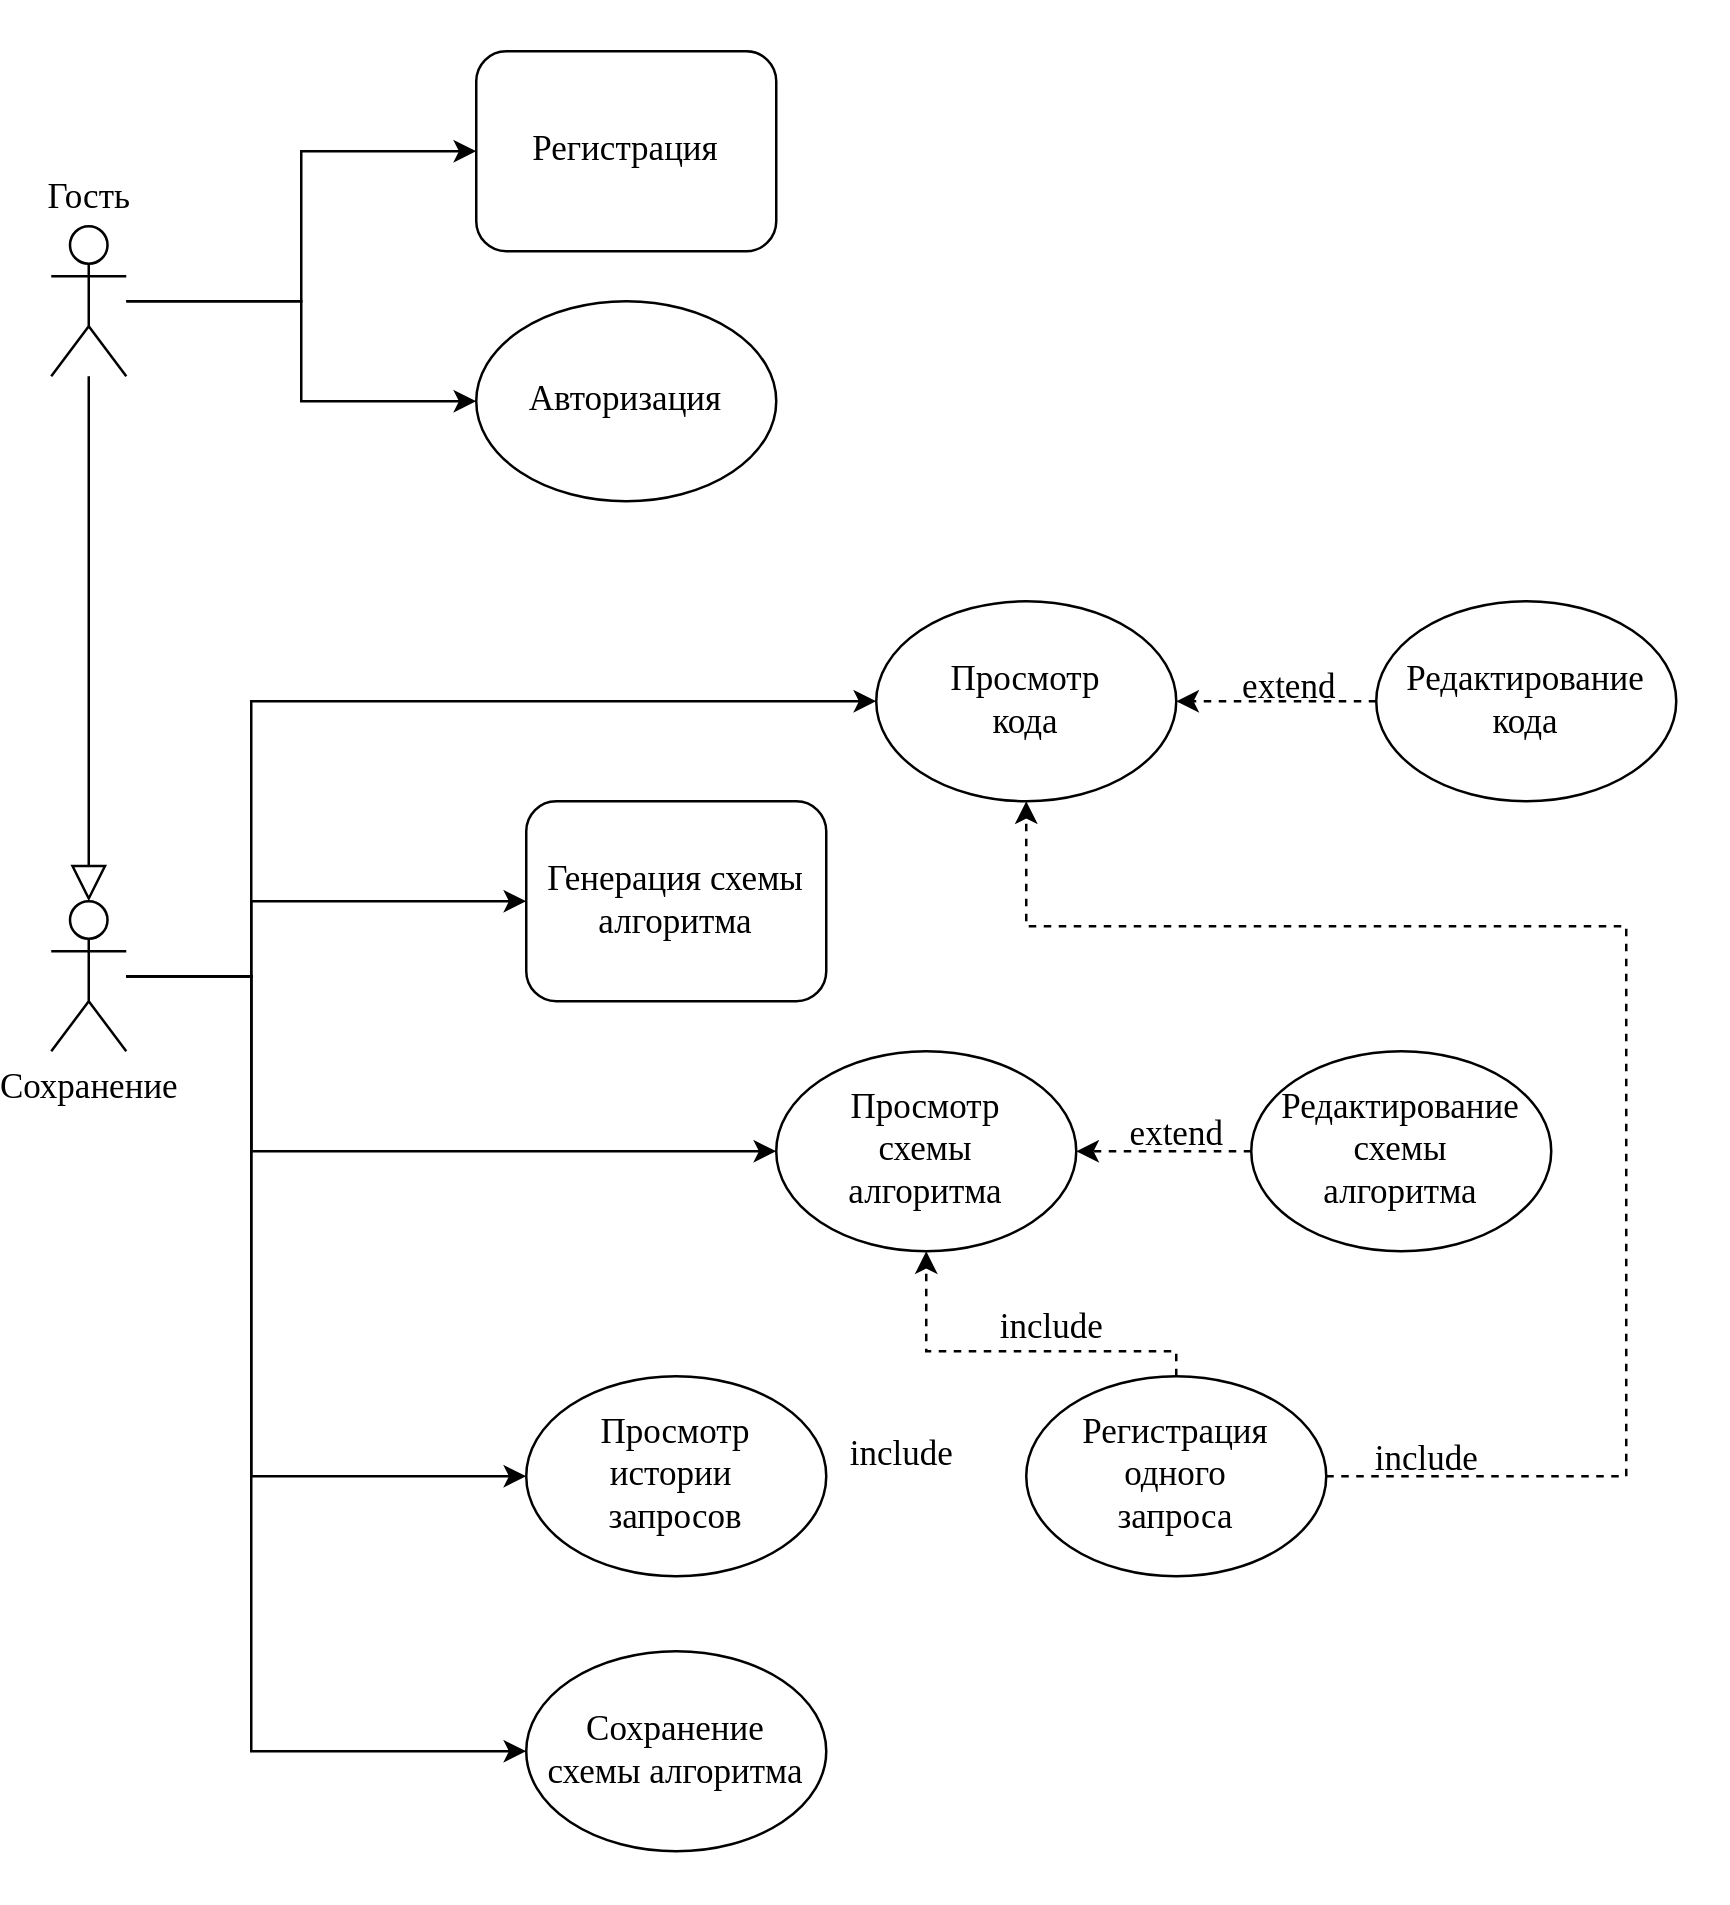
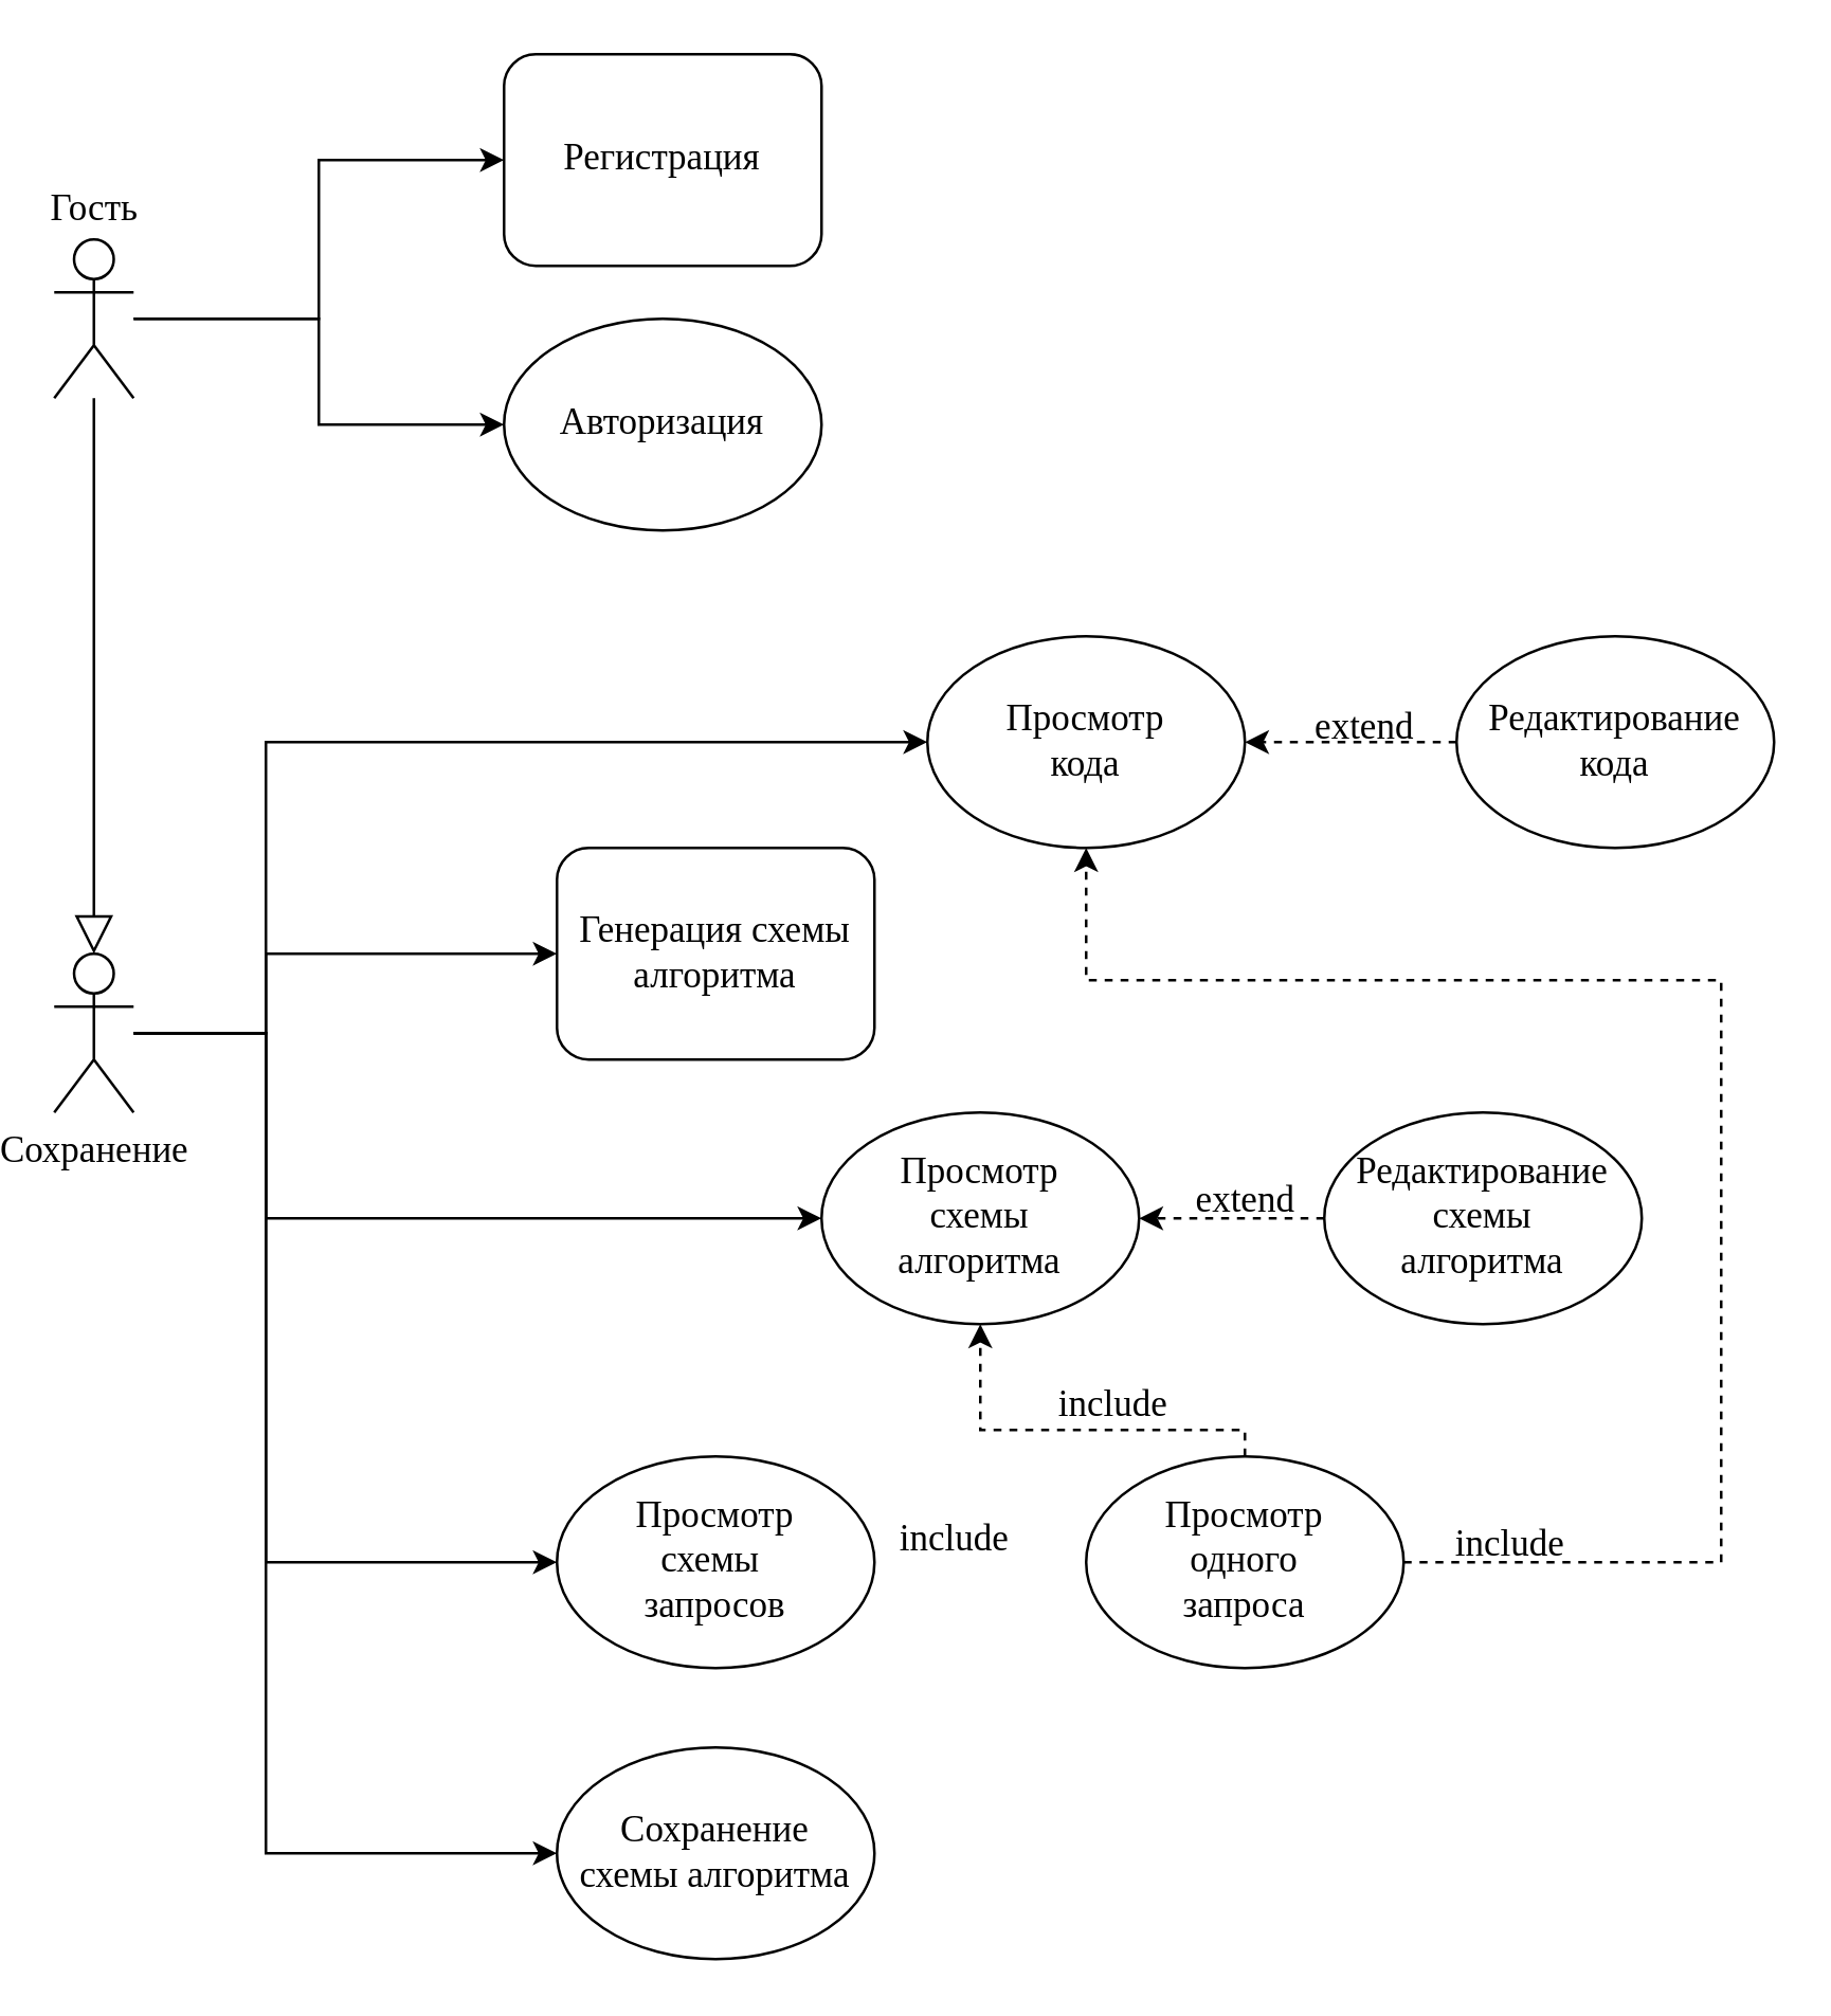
- <mxCell id="16" value="Просмотр&lt;br style=&quot;font-size: 14px;&quot;&gt;истории&amp;nbsp;&lt;br style=&quot;font-size: 14px;&quot;&gt;запросов" style="ellipse;whiteSpace=wrap;html=1;fontFamily=Times New Roman;fontSize=14;" parent="1" vertex="1"><mxGeometry x="210" y="550" width="120" height="80" as="geometry" /></mxCell>
+ <mxCell id="16" value="Просмотр&lt;br style=&quot;font-size: 14px;&quot;&gt;схемы&amp;nbsp;&lt;br style=&quot;font-size: 14px;&quot;&gt;запросов" style="ellipse;whiteSpace=wrap;html=1;fontFamily=Times New Roman;fontSize=14;" parent="1" vertex="1"><mxGeometry x="210" y="550" width="120" height="80" as="geometry" /></mxCell>
- <mxCell id="19" value="Регистрация&lt;br style=&quot;font-size: 14px;&quot;&gt;одного&lt;br style=&quot;font-size: 14px;&quot;&gt;запроса" style="ellipse;whiteSpace=wrap;html=1;fontFamily=Times New Roman;fontSize=14;" parent="1" vertex="1"><mxGeometry x="410" y="550" width="120" height="80" as="geometry" /></mxCell>
+ <mxCell id="19" value="Просмотр&lt;br style=&quot;font-size: 14px;&quot;&gt;одного&lt;br style=&quot;font-size: 14px;&quot;&gt;запроса" style="ellipse;whiteSpace=wrap;html=1;fontFamily=Times New Roman;fontSize=14;" parent="1" vertex="1"><mxGeometry x="410" y="550" width="120" height="80" as="geometry" /></mxCell>
